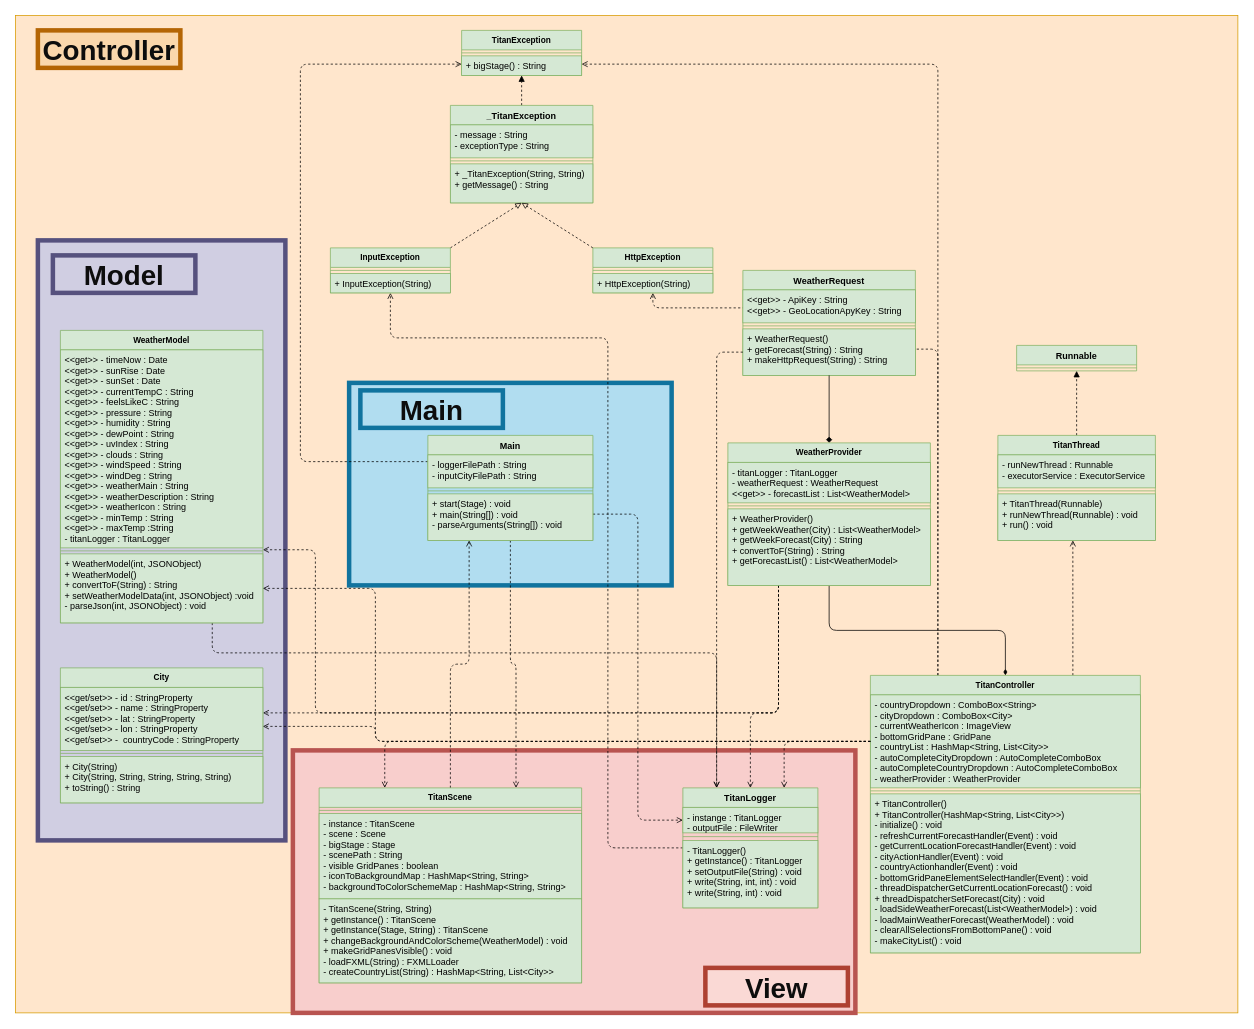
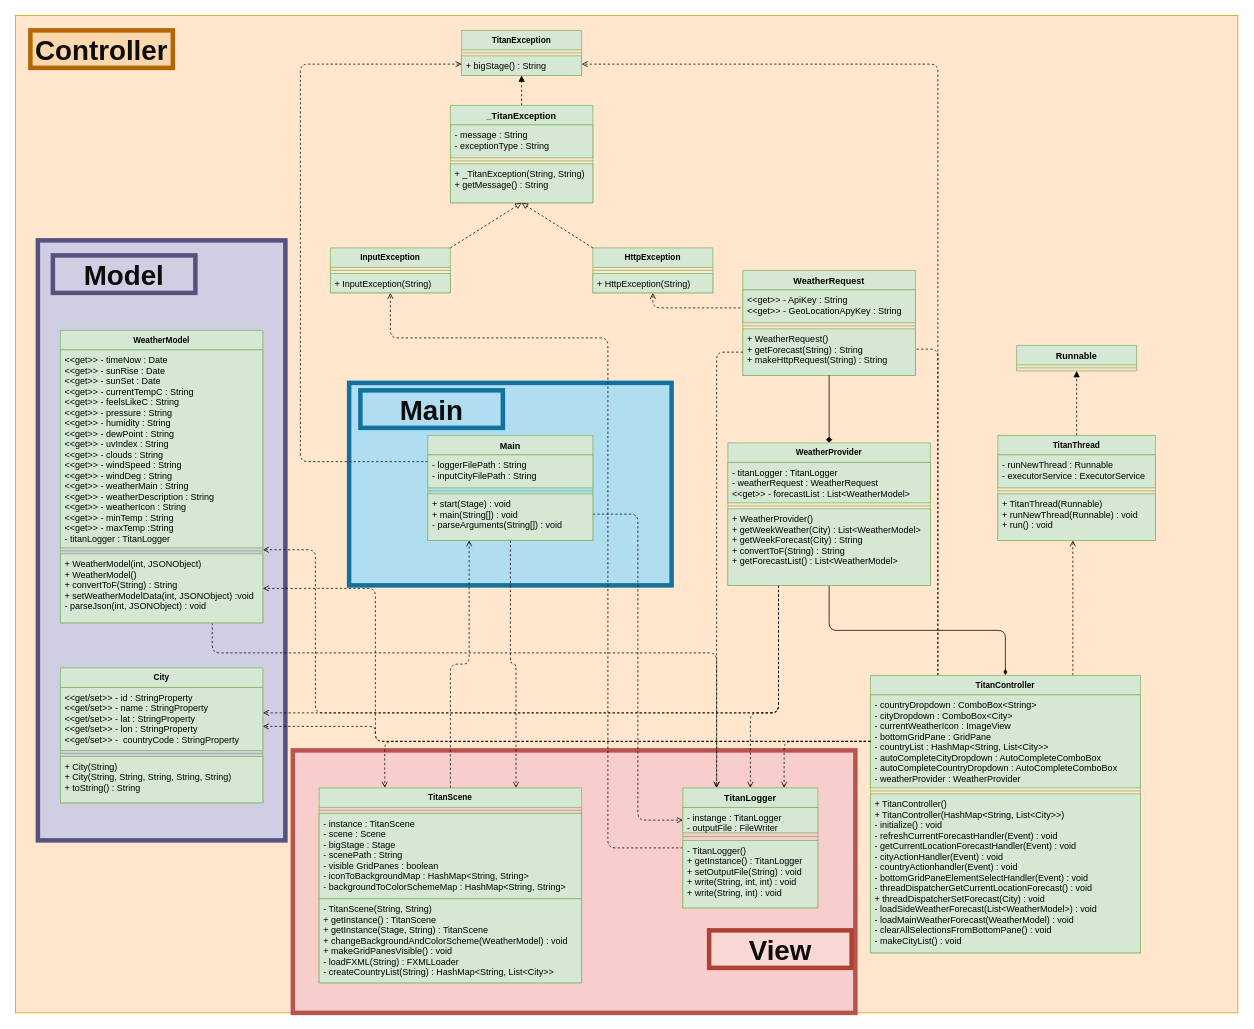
- <mxCell id="73" value="&lt;h1&gt;&lt;font color=&quot;#0d0d0d&quot; style=&quot;font-size: 37px&quot;&gt;Controller&lt;/font&gt;&lt;/h1&gt;" style="text;html=1;strokeColor=#b46504;fillColor=#fad7ac;spacing=5;spacingTop=-20;whiteSpace=wrap;overflow=hidden;rounded=0;strokeWidth=6;align=center;" vertex="1" parent="1"><mxGeometry x="50" y="40" width="190" height="50" as="geometry" /></mxCell>
+ <mxCell id="73" value="&lt;h1&gt;&lt;font color=&quot;#0d0d0d&quot; style=&quot;font-size: 37px&quot;&gt;Controller&lt;/font&gt;&lt;/h1&gt;" style="text;html=1;strokeColor=#b46504;fillColor=#fad7ac;spacing=5;spacingTop=-20;whiteSpace=wrap;overflow=hidden;rounded=0;strokeWidth=6;align=center;" vertex="1" parent="1"><mxGeometry x="40" y="40" width="190" height="50" as="geometry" /></mxCell>
- <mxCell id="82" value="&lt;h1&gt;&lt;font color=&quot;#0d0d0d&quot; style=&quot;font-size: 37px&quot;&gt;View&lt;/font&gt;&lt;/h1&gt;" style="text;html=1;strokeColor=#ae4132;fillColor=#fad9d5;spacing=5;spacingTop=-20;whiteSpace=wrap;overflow=hidden;rounded=0;strokeWidth=6;align=center;" vertex="1" parent="1"><mxGeometry x="940" y="1290" width="190" height="50" as="geometry" /></mxCell>
+ <mxCell id="82" value="&lt;h1&gt;&lt;font color=&quot;#0d0d0d&quot; style=&quot;font-size: 37px&quot;&gt;View&lt;/font&gt;&lt;/h1&gt;" style="text;html=1;strokeColor=#ae4132;fillColor=#fad9d5;spacing=5;spacingTop=-20;whiteSpace=wrap;overflow=hidden;rounded=0;strokeWidth=6;align=center;" vertex="1" parent="1"><mxGeometry x="945" y="1240" width="190" height="50" as="geometry" /></mxCell>
